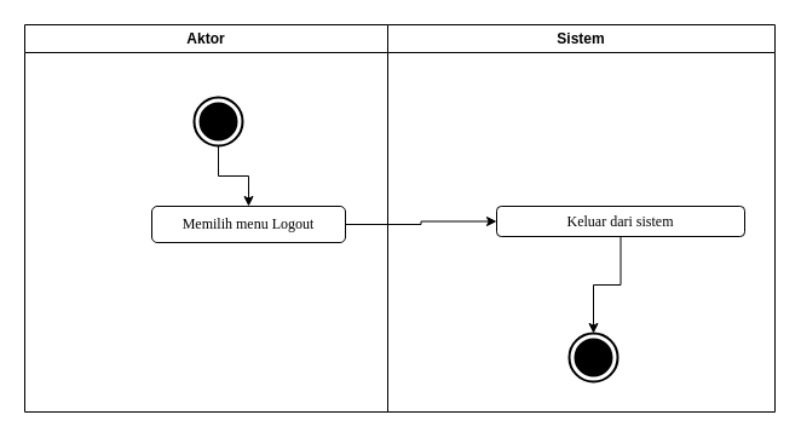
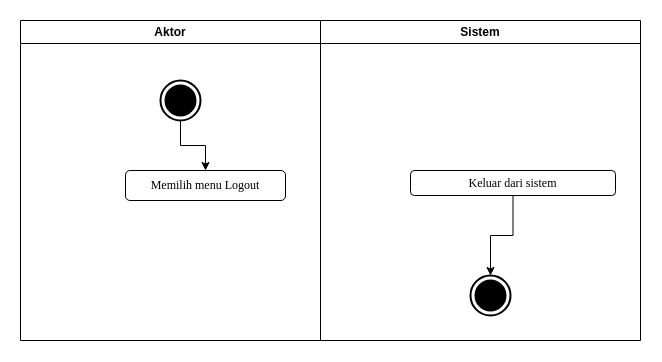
- <mxCell id="10" style="edgeStyle=orthogonalEdgeStyle;rounded=0;orthogonalLoop=1;jettySize=auto;html=1;entryX=0;entryY=0.5;entryDx=0;entryDy=0;" edge="1" parent="1" source="5" target="8"><mxGeometry relative="1" as="geometry" /></mxCell>
